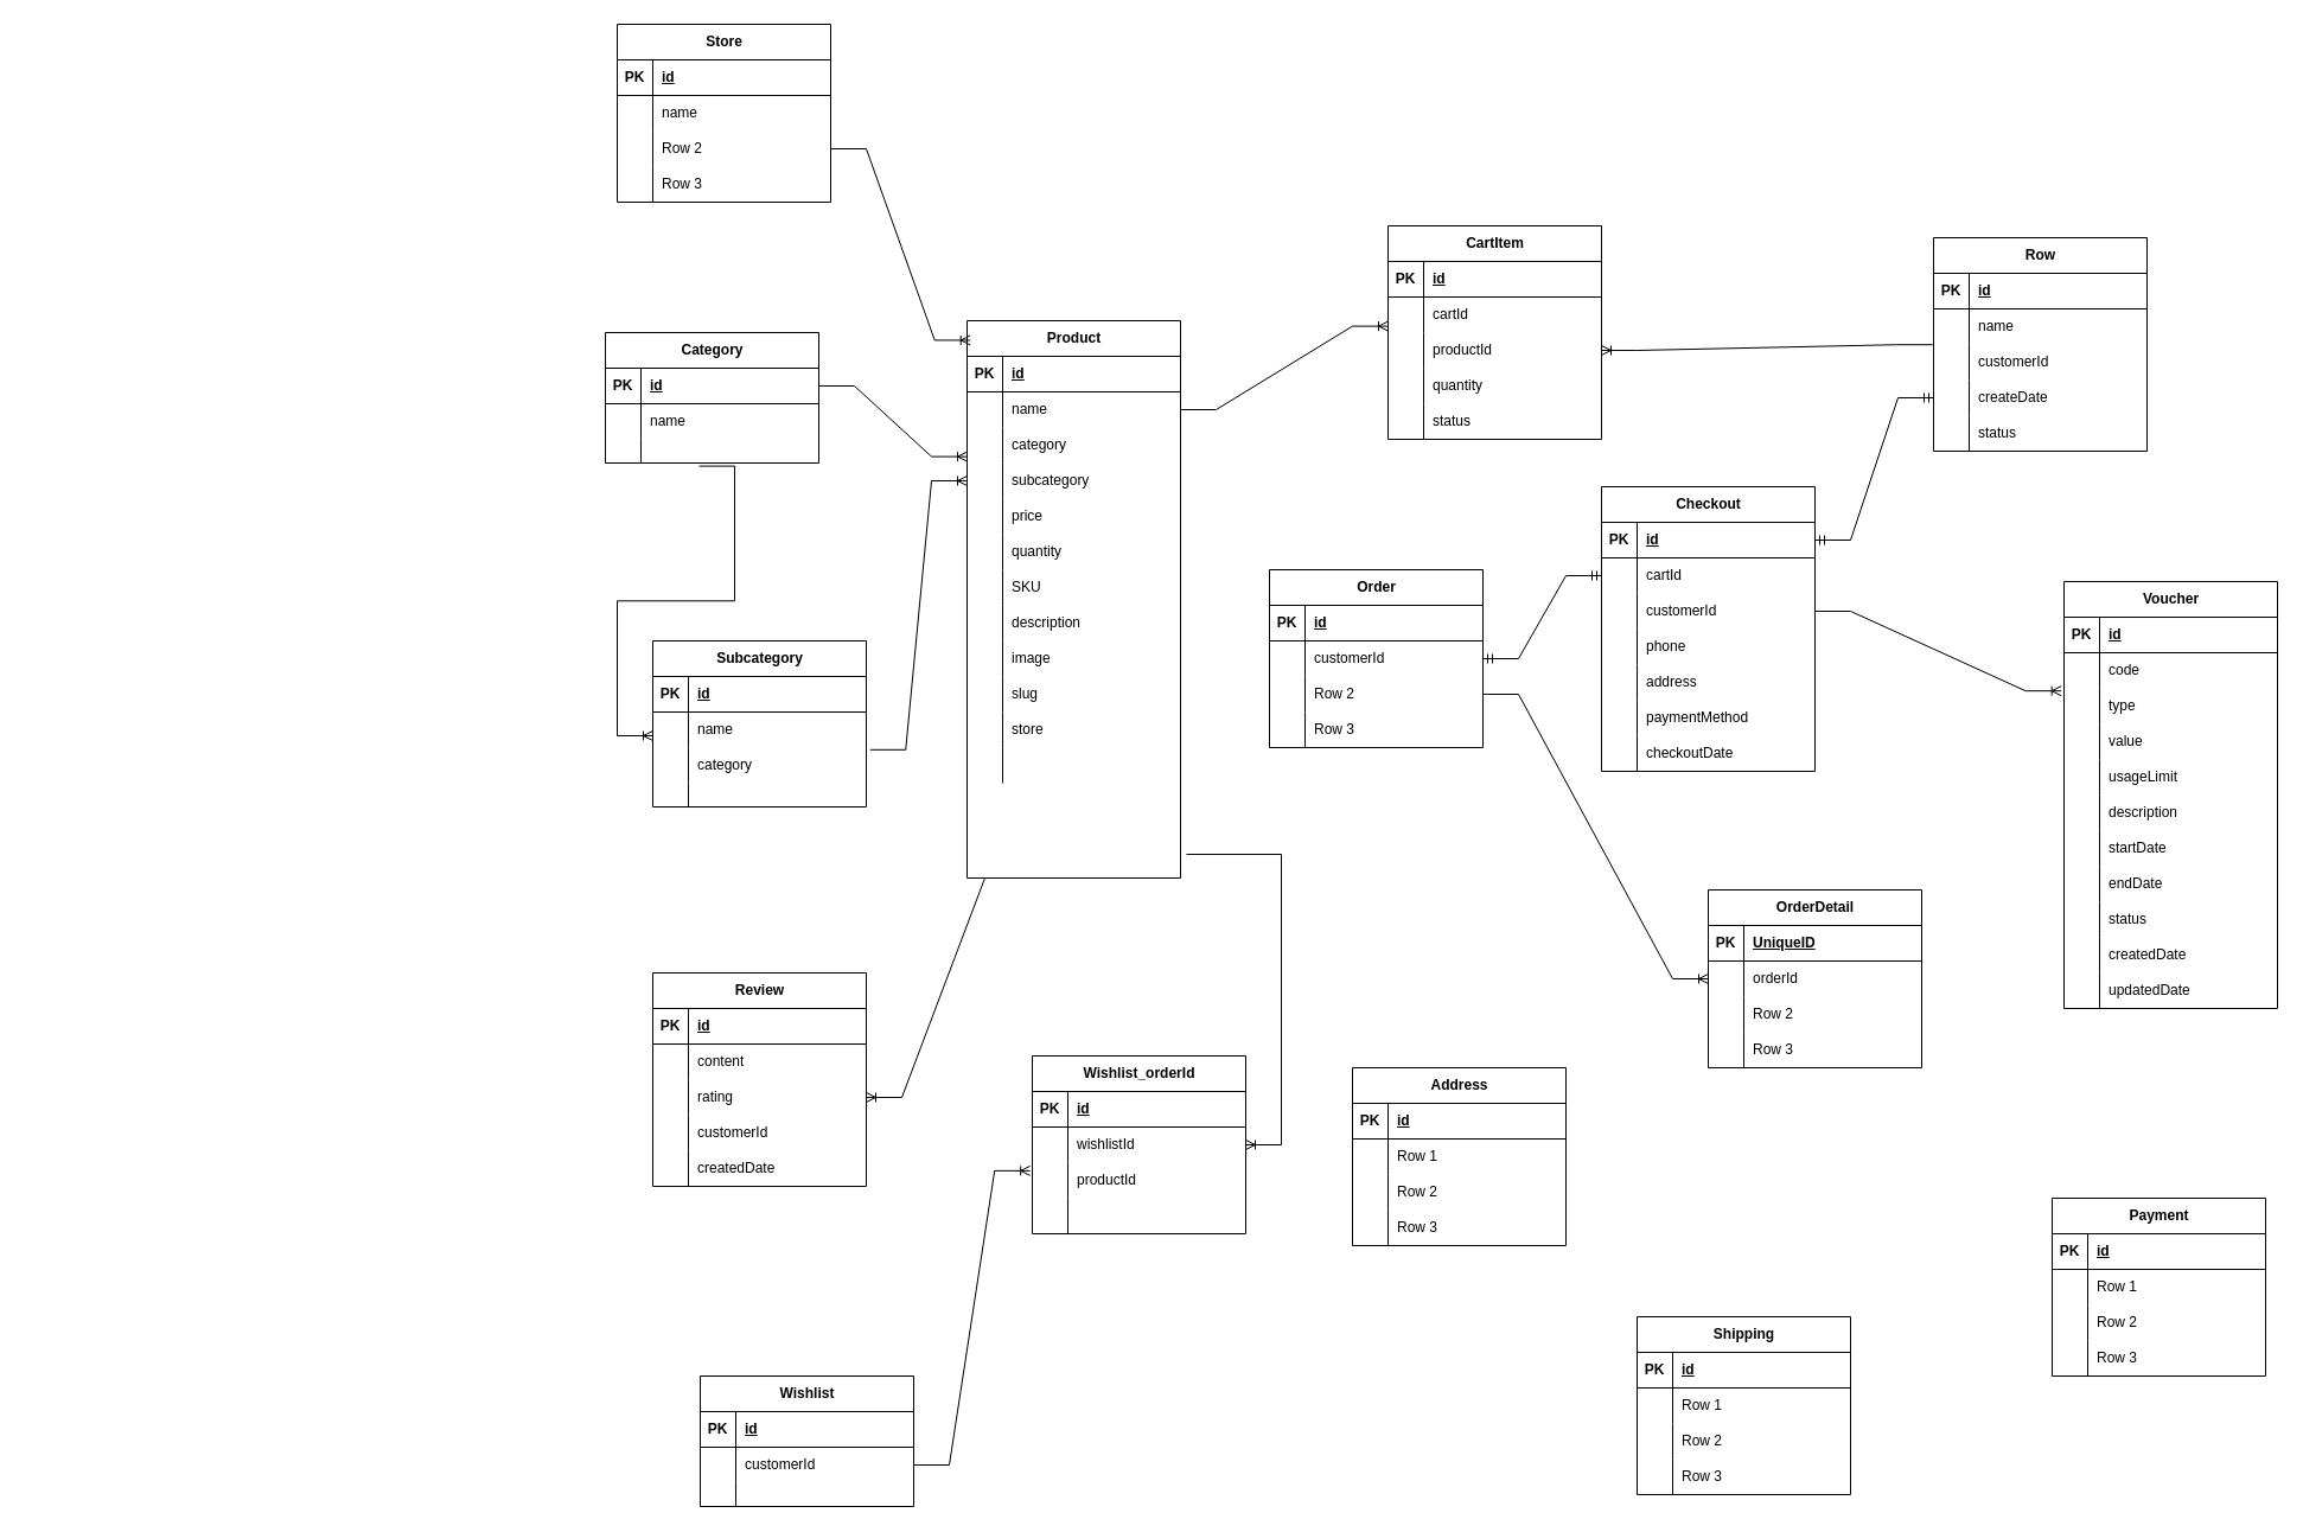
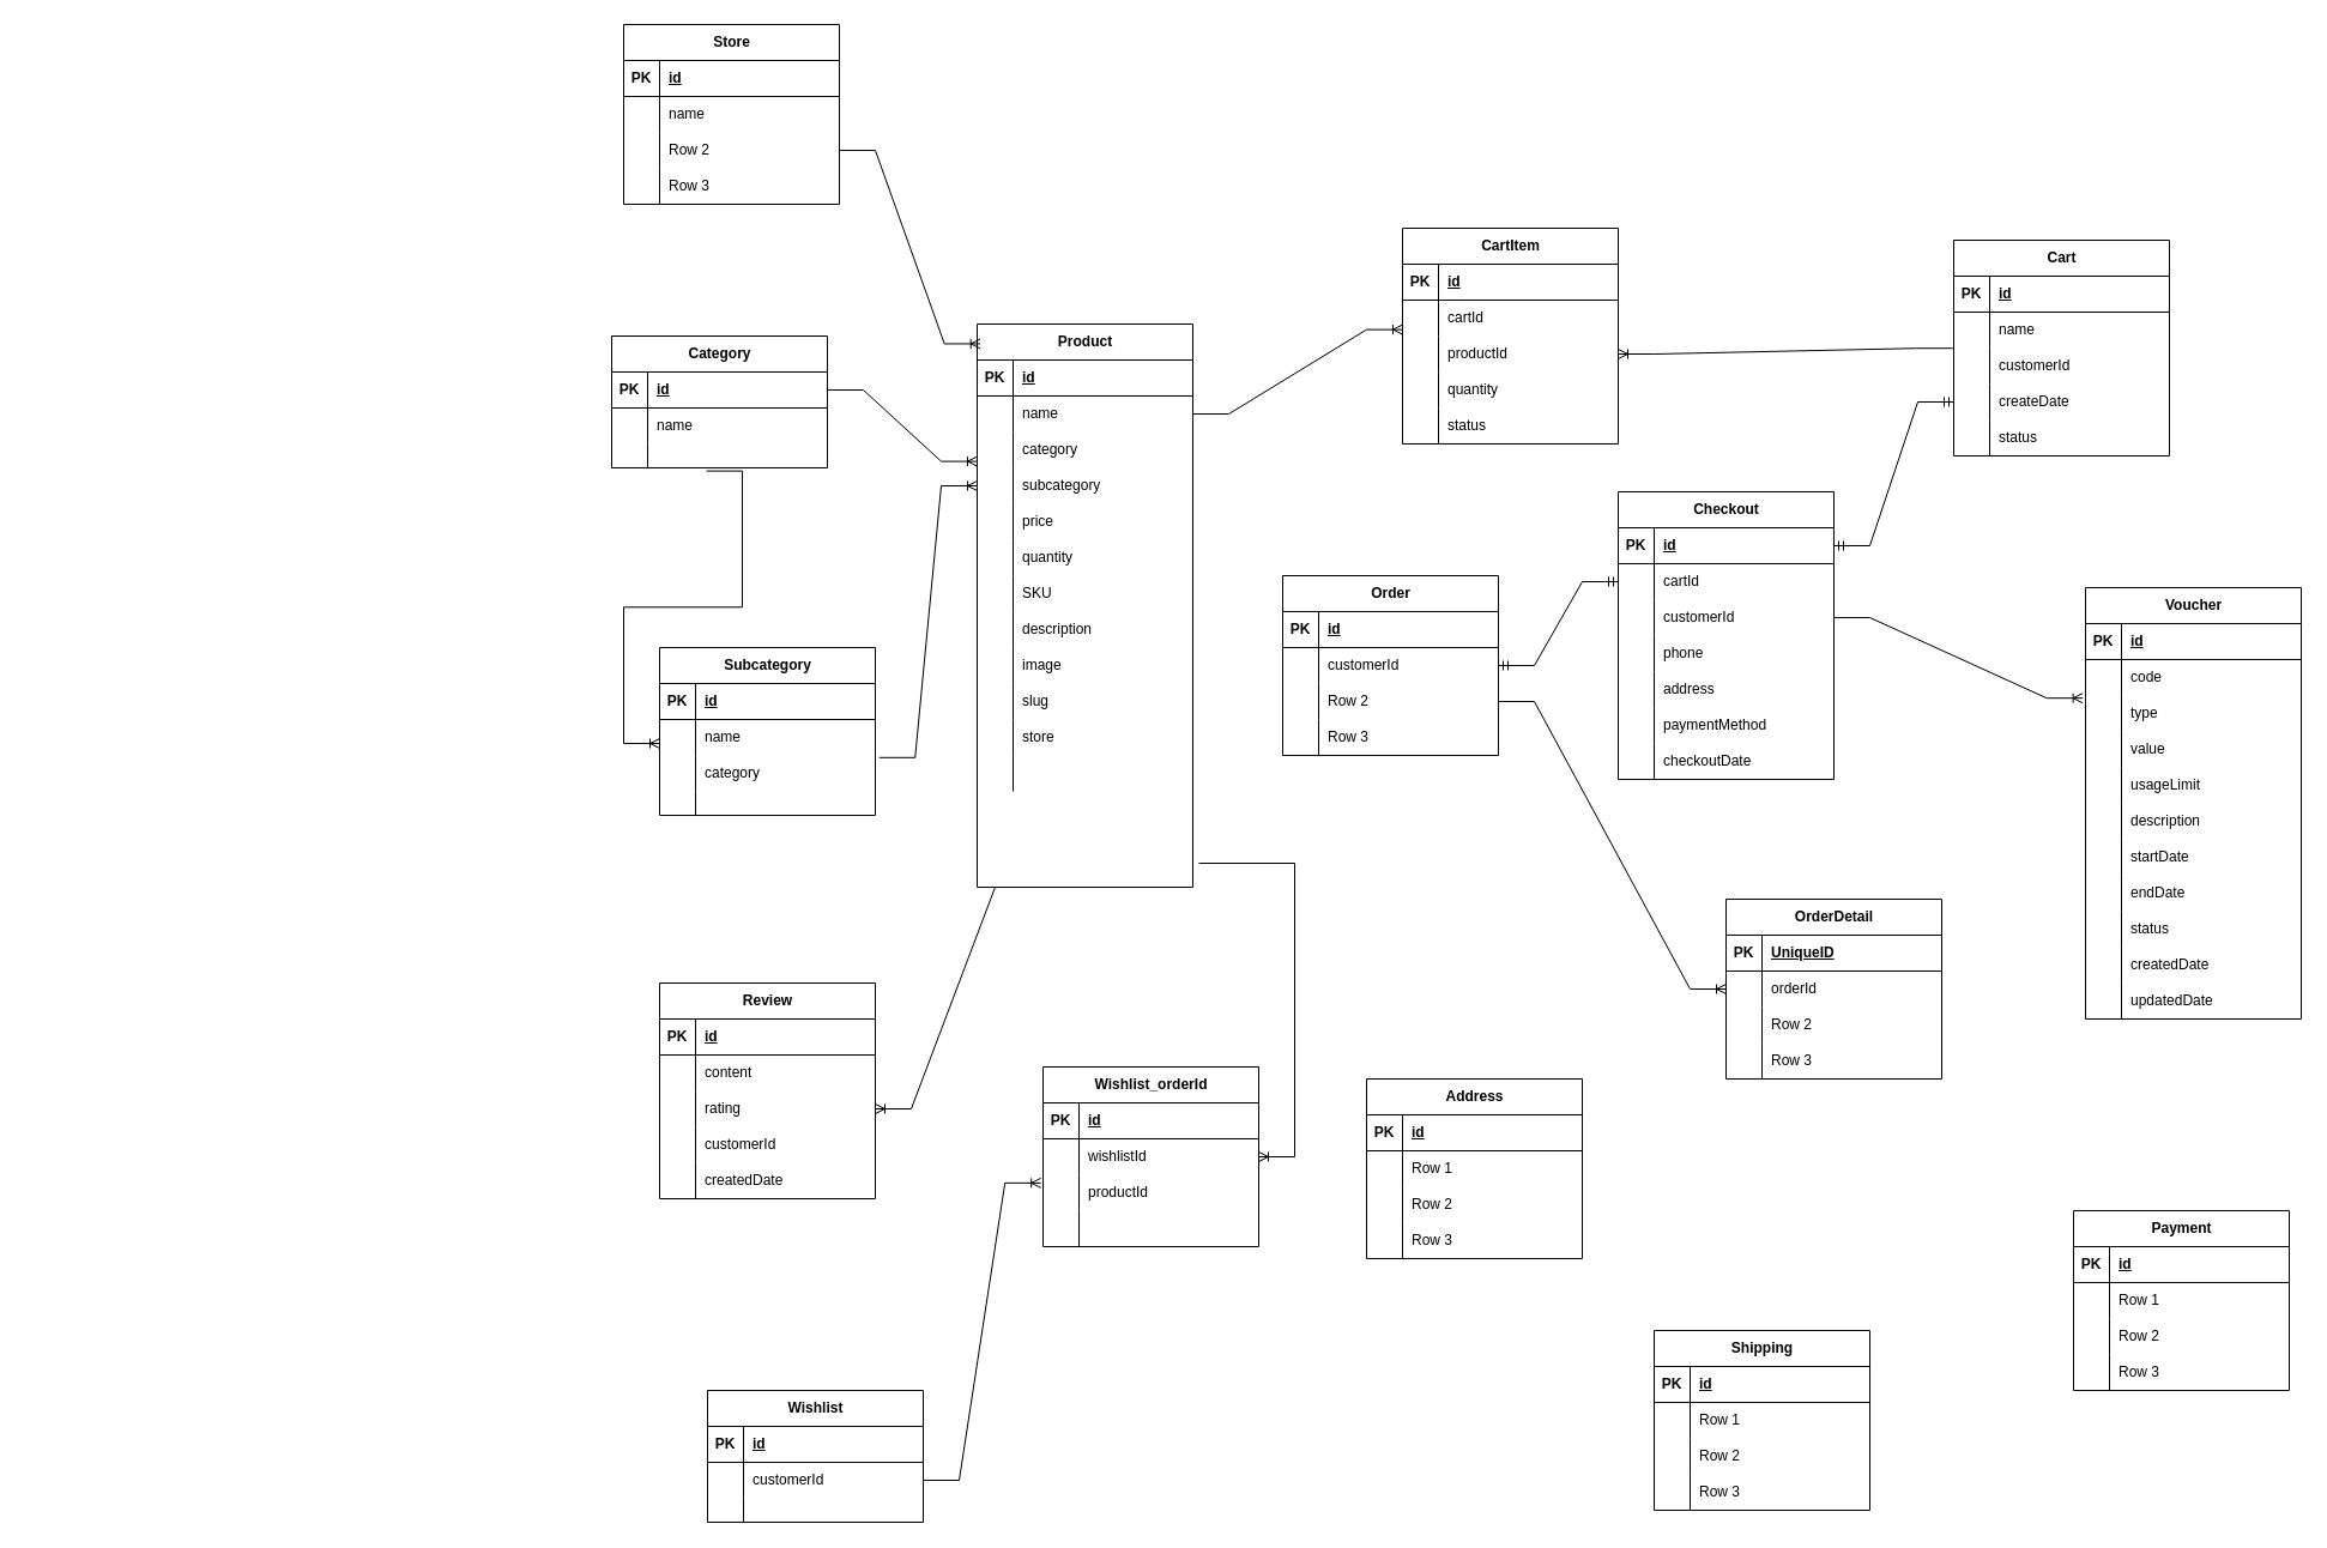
- <mxCell id="62" value="Row" style="shape=table;startSize=30;container=1;collapsible=1;childLayout=tableLayout;fixedRows=1;rowLines=0;fontStyle=1;align=center;resizeLast=1;html=1;" parent="1" vertex="1"><mxGeometry x="1630" y="200" width="180" height="180" as="geometry" /></mxCell>
+ <mxCell id="62" value="Cart" style="shape=table;startSize=30;container=1;collapsible=1;childLayout=tableLayout;fixedRows=1;rowLines=0;fontStyle=1;align=center;resizeLast=1;html=1;" parent="1" vertex="1"><mxGeometry x="1630" y="200" width="180" height="180" as="geometry" /></mxCell>
